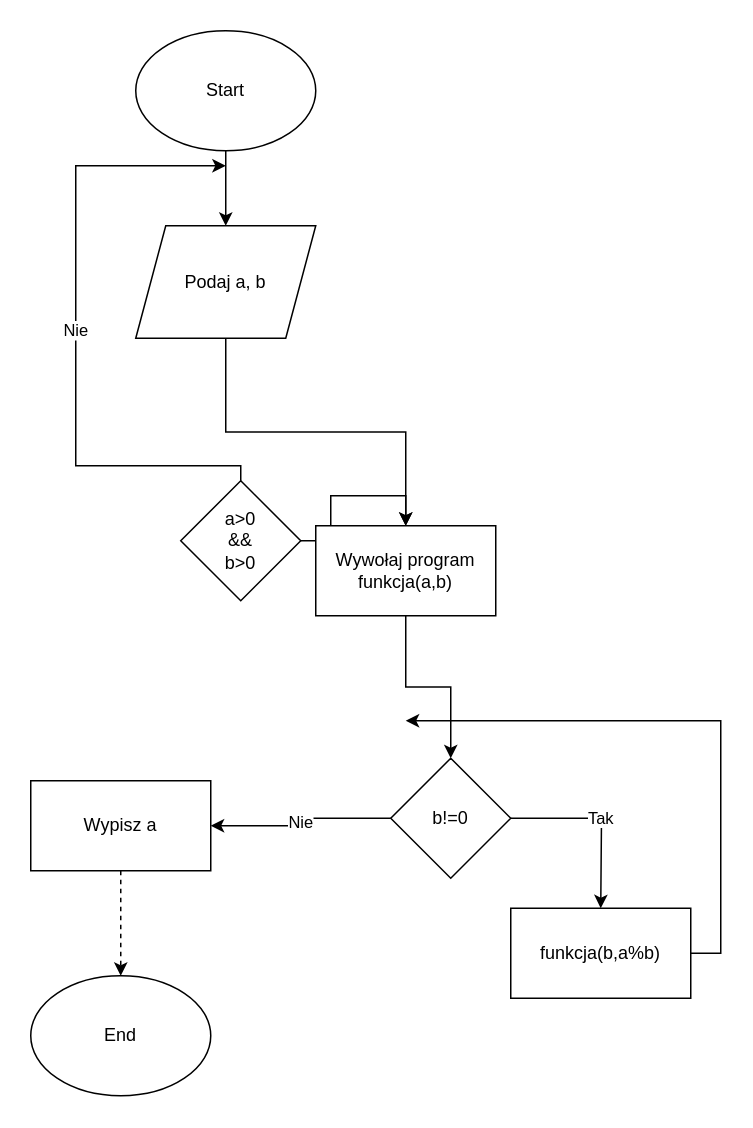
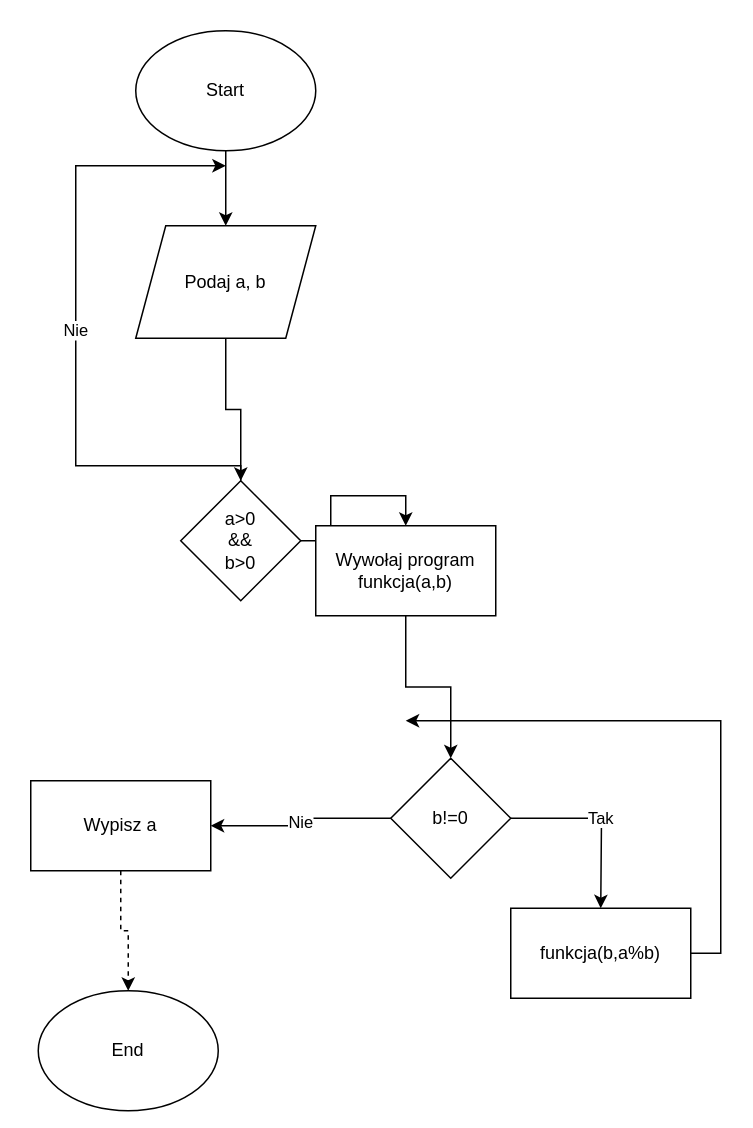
- <mxCell id="4" value="" style="edgeStyle=orthogonalEdgeStyle;rounded=0;orthogonalLoop=1;jettySize=auto;html=1;" parent="1" source="5" target="16" edge="1"><mxGeometry relative="1" as="geometry" /></mxCell>
+ <mxCell id="4" value="" style="edgeStyle=orthogonalEdgeStyle;rounded=0;orthogonalLoop=1;jettySize=auto;html=1;" parent="1" source="5" target="8" edge="1"><mxGeometry relative="1" as="geometry" /></mxCell>
- <mxCell id="14" value="End" style="ellipse;whiteSpace=wrap;html=1;" parent="1" vertex="1"><mxGeometry x="20" y="650" width="120" height="80" as="geometry" /></mxCell>
+ <mxCell id="14" value="End" style="ellipse;whiteSpace=wrap;html=1;" parent="1" vertex="1"><mxGeometry x="25" y="660" width="120" height="80" as="geometry" /></mxCell>
